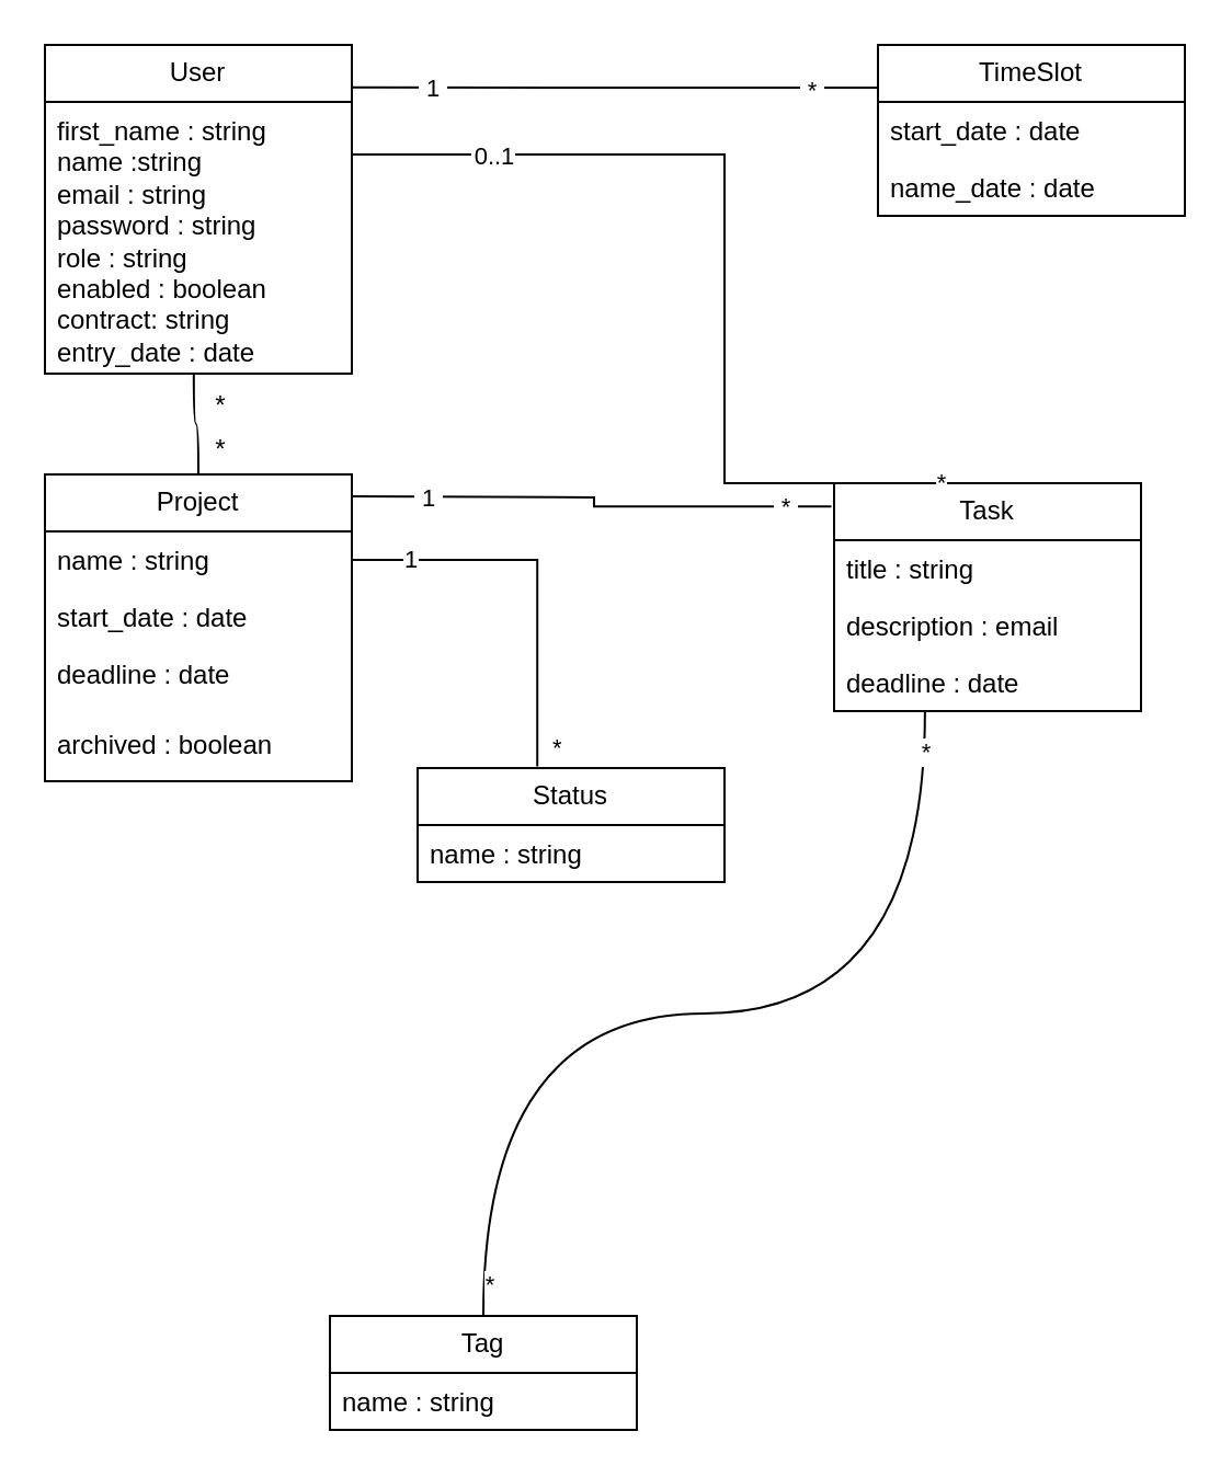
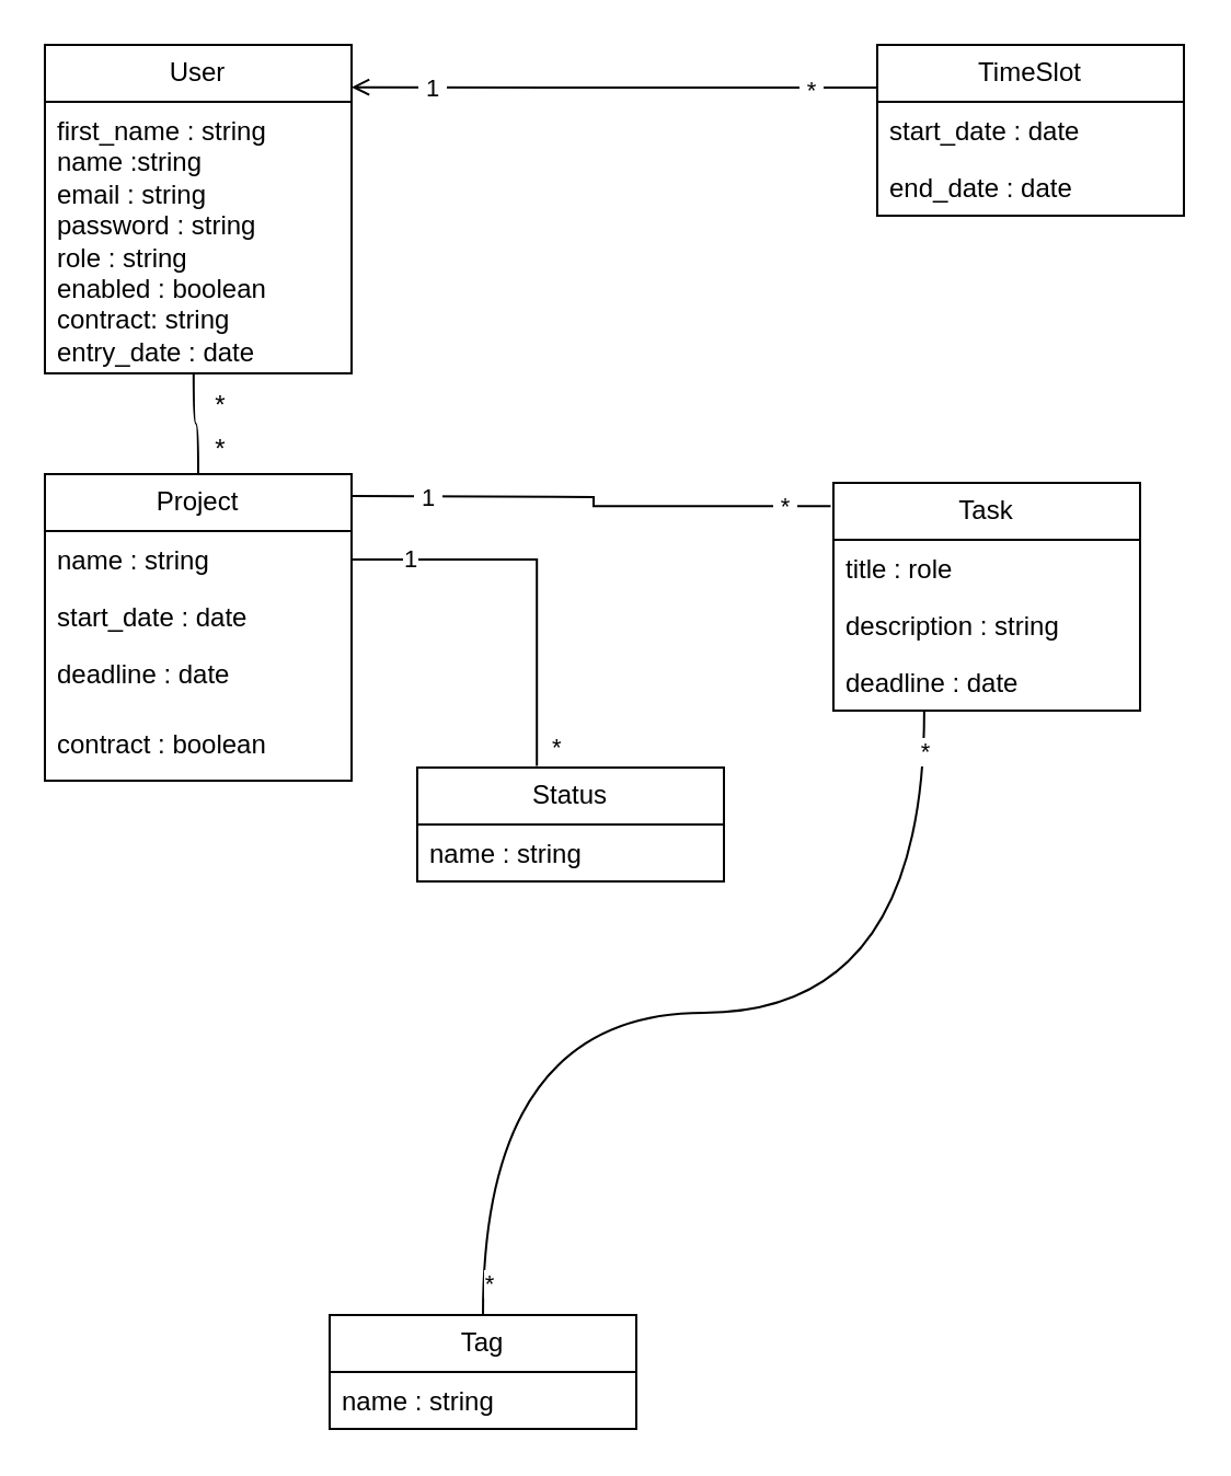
- <mxCell id="20" style="edgeStyle=orthogonalEdgeStyle;rounded=0;orthogonalLoop=1;jettySize=auto;html=1;exitX=0;exitY=0.25;exitDx=0;exitDy=0;endArrow=none;endFill=0;entryX=1;entryY=0.129;entryDx=0;entryDy=0;entryPerimeter=0;" edge="1" parent="1" source="23" target="2"><mxGeometry relative="1" as="geometry"><mxPoint x="170" y="40" as="targetPoint" /></mxGeometry></mxCell>
+ <mxCell id="20" style="edgeStyle=orthogonalEdgeStyle;rounded=0;orthogonalLoop=1;jettySize=auto;html=1;exitX=0;exitY=0.25;exitDx=0;exitDy=0;endArrow=open;endFill=0;entryX=1;entryY=0.129;entryDx=0;entryDy=0;entryPerimeter=0;" edge="1" parent="1" source="23" target="2"><mxGeometry relative="1" as="geometry"><mxPoint x="170" y="40" as="targetPoint" /></mxGeometry></mxCell>
- <mxCell id="25" value="name_date : date" style="text;strokeColor=none;fillColor=none;align=left;verticalAlign=top;spacingLeft=4;spacingRight=4;overflow=hidden;rotatable=0;points=[[0,0.5],[1,0.5]];portConstraint=eastwest;whiteSpace=wrap;html=1;" vertex="1" parent="23"><mxGeometry y="52" width="140" height="26" as="geometry" /></mxCell>
+ <mxCell id="25" value="end_date : date" style="text;strokeColor=none;fillColor=none;align=left;verticalAlign=top;spacingLeft=4;spacingRight=4;overflow=hidden;rotatable=0;points=[[0,0.5],[1,0.5]];portConstraint=eastwest;whiteSpace=wrap;html=1;" vertex="1" parent="23"><mxGeometry y="52" width="140" height="26" as="geometry" /></mxCell>
- <mxCell id="35" value="" style="endArrow=none;html=1;edgeStyle=orthogonalEdgeStyle;rounded=0;exitX=0.5;exitY=0;exitDx=0;exitDy=0;" edge="1" parent="1" source="9" target="2"><mxGeometry relative="1" as="geometry"><mxPoint x="359.76" y="189.48" as="sourcePoint" /><mxPoint x="229.76" y="40" as="targetPoint" /><Array as="points"><mxPoint x="330" y="70" /></Array></mxGeometry></mxCell>
- <mxCell id="36" value="1" style="edgeLabel;html=1;align=center;verticalAlign=middle;resizable=0;points=[];" vertex="1" connectable="0" parent="35"><mxGeometry x="0.772" y="-1" relative="1" as="geometry"><mxPoint x="7" as="offset" /></mxGeometry></mxCell>
- <mxCell id="37" value="0..1" style="edgeLabel;html=1;align=center;verticalAlign=middle;resizable=0;points=[];" vertex="1" connectable="0" parent="35"><mxGeometry x="0.709" relative="1" as="geometry"><mxPoint as="offset" /></mxGeometry></mxCell>
- <mxCell id="38" value="*" style="edgeLabel;html=1;align=center;verticalAlign=middle;resizable=0;points=[];" vertex="1" connectable="0" parent="35"><mxGeometry x="-0.901" y="-1" relative="1" as="geometry"><mxPoint as="offset" /></mxGeometry></mxCell>
- <mxCell id="10" value="title : string" style="text;strokeColor=none;fillColor=none;align=left;verticalAlign=top;spacingLeft=4;spacingRight=4;overflow=hidden;rotatable=0;points=[[0,0.5],[1,0.5]];portConstraint=eastwest;whiteSpace=wrap;html=1;" vertex="1" parent="9"><mxGeometry y="26" width="140" height="26" as="geometry" /></mxCell>
+ <mxCell id="10" value="title : role" style="text;strokeColor=none;fillColor=none;align=left;verticalAlign=top;spacingLeft=4;spacingRight=4;overflow=hidden;rotatable=0;points=[[0,0.5],[1,0.5]];portConstraint=eastwest;whiteSpace=wrap;html=1;" vertex="1" parent="9"><mxGeometry y="26" width="140" height="26" as="geometry" /></mxCell>
- <mxCell id="11" value="description : email" style="text;strokeColor=none;fillColor=none;align=left;verticalAlign=top;spacingLeft=4;spacingRight=4;overflow=hidden;rotatable=0;points=[[0,0.5],[1,0.5]];portConstraint=eastwest;whiteSpace=wrap;html=1;" vertex="1" parent="9"><mxGeometry y="52" width="140" height="26" as="geometry" /></mxCell>
+ <mxCell id="11" value="description : string" style="text;strokeColor=none;fillColor=none;align=left;verticalAlign=top;spacingLeft=4;spacingRight=4;overflow=hidden;rotatable=0;points=[[0,0.5],[1,0.5]];portConstraint=eastwest;whiteSpace=wrap;html=1;" vertex="1" parent="9"><mxGeometry y="52" width="140" height="26" as="geometry" /></mxCell>
- <mxCell id="8" value="archived : boolean" style="text;strokeColor=none;fillColor=none;align=left;verticalAlign=top;spacingLeft=4;spacingRight=4;overflow=hidden;rotatable=0;points=[[0,0.5],[1,0.5]];portConstraint=eastwest;whiteSpace=wrap;html=1;" vertex="1" parent="4"><mxGeometry y="110" width="140" height="30" as="geometry" /></mxCell>
+ <mxCell id="8" value="contract : boolean" style="text;strokeColor=none;fillColor=none;align=left;verticalAlign=top;spacingLeft=4;spacingRight=4;overflow=hidden;rotatable=0;points=[[0,0.5],[1,0.5]];portConstraint=eastwest;whiteSpace=wrap;html=1;" vertex="1" parent="4"><mxGeometry y="110" width="140" height="30" as="geometry" /></mxCell>
